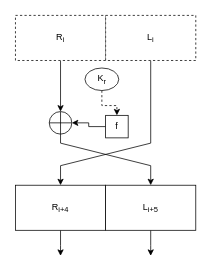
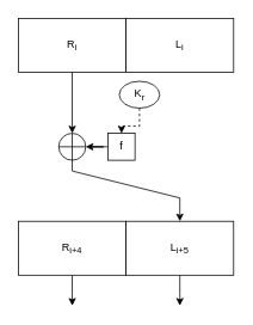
- <mxCell id="3" value="R&lt;sub&gt;i&lt;/sub&gt;" style="rounded=0;whiteSpace=wrap;html=1;dashed=1;" vertex="1" parent="1"><mxGeometry x="20" y="20" width="120" height="60" as="geometry" /></mxCell>
+ <mxCell id="3" value="R&lt;sub&gt;i&lt;/sub&gt;" style="rounded=0;whiteSpace=wrap;html=1;" vertex="1" parent="1"><mxGeometry x="20" y="20" width="120" height="60" as="geometry" /></mxCell>
- <mxCell id="5" value="L&lt;sub&gt;i&lt;/sub&gt;" style="rounded=0;whiteSpace=wrap;html=1;dashed=1;" vertex="1" parent="1"><mxGeometry x="140" y="20" width="120" height="60" as="geometry" /></mxCell>
+ <mxCell id="5" value="L&lt;sub&gt;i&lt;/sub&gt;" style="rounded=0;whiteSpace=wrap;html=1;" vertex="1" parent="1"><mxGeometry x="140" y="20" width="120" height="60" as="geometry" /></mxCell>
- <mxCell id="11" value="K&lt;sub&gt;r&lt;/sub&gt;" style="ellipse;whiteSpace=wrap;html=1;" vertex="1" parent="1"><mxGeometry x="112.5" y="90" width="45" height="30" as="geometry" /></mxCell>
+ <mxCell id="11" value="K&lt;sub&gt;r&lt;/sub&gt;" style="ellipse;whiteSpace=wrap;html=1;" vertex="1" parent="1"><mxGeometry x="132.5" y="90" width="45" height="30" as="geometry" /></mxCell>
- <mxCell id="9" value="f" style="whiteSpace=wrap;html=1;aspect=fixed;" vertex="1" parent="1"><mxGeometry x="140" y="153" width="30" height="30" as="geometry" /></mxCell>
+ <mxCell id="9" value="f" style="whiteSpace=wrap;html=1;aspect=fixed;" vertex="1" parent="1"><mxGeometry x="120" y="148" width="30" height="30" as="geometry" /></mxCell>
- <mxCell id="4" style="rounded=0;orthogonalLoop=1;jettySize=auto;html=1;entryX=0.5;entryY=0;entryDx=0;entryDy=0;" edge="1" parent="1" source="5" target="13"><mxGeometry relative="1" as="geometry"><Array as="points"><mxPoint x="200" y="190" /><mxPoint x="80" y="220" /></Array></mxGeometry></mxCell>
